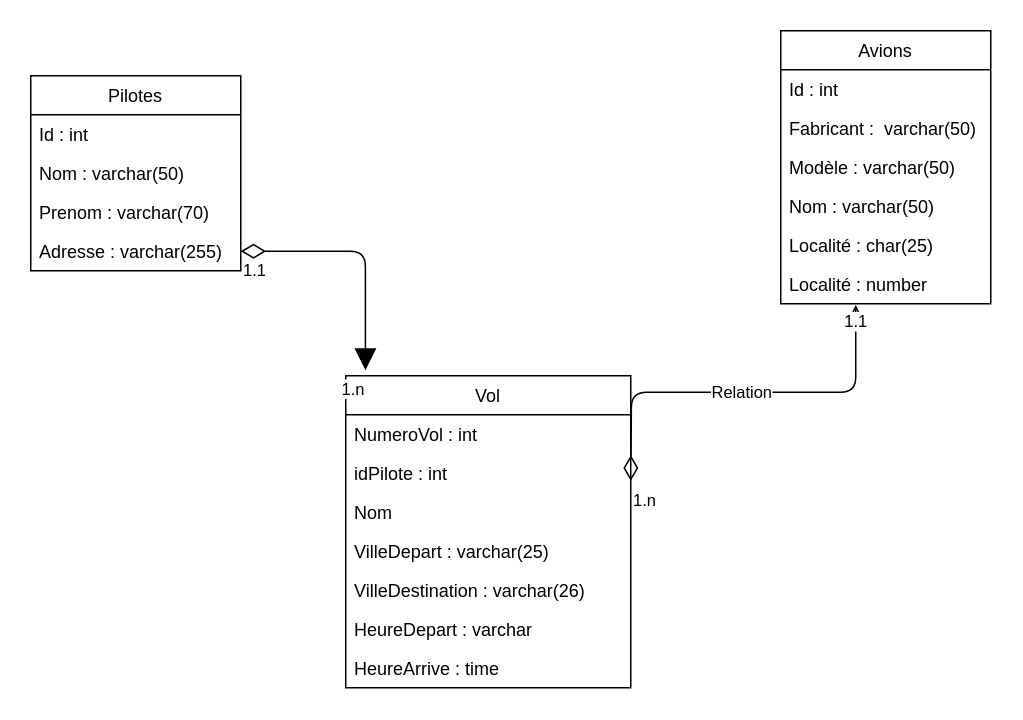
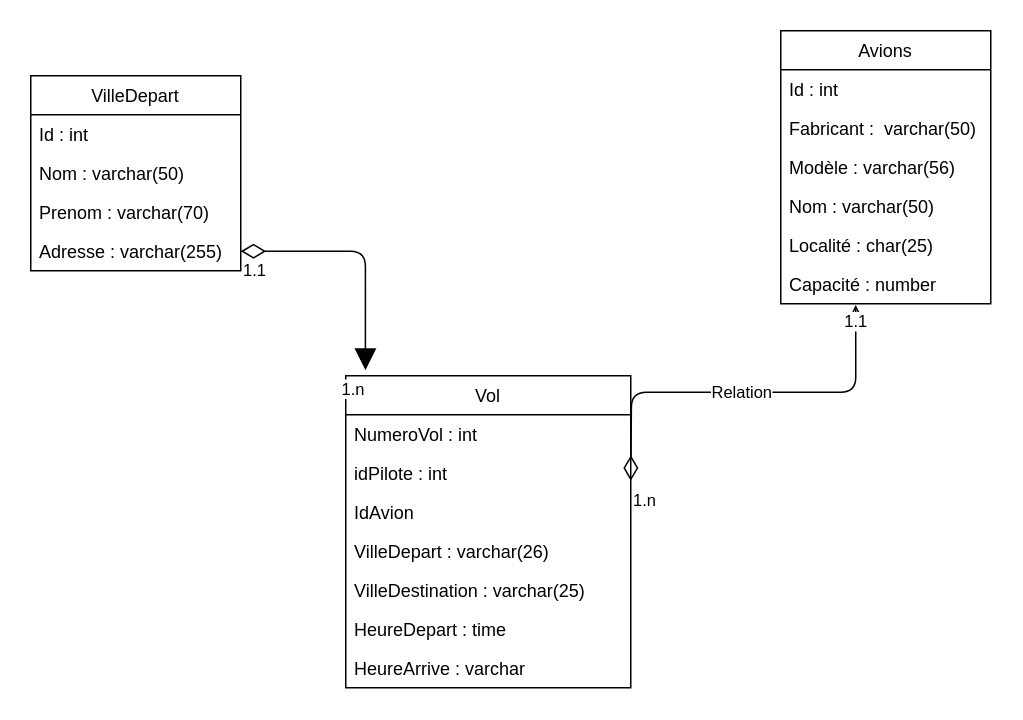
- <mxCell id="2" value="Pilotes" style="swimlane;fontStyle=0;childLayout=stackLayout;horizontal=1;startSize=26;fillColor=none;horizontalStack=0;resizeParent=1;resizeParentMax=0;resizeLast=0;collapsible=1;marginBottom=0;" vertex="1" parent="1"><mxGeometry x="20" y="50" width="140" height="130" as="geometry" /></mxCell>
+ <mxCell id="2" value="VilleDepart" style="swimlane;fontStyle=0;childLayout=stackLayout;horizontal=1;startSize=26;fillColor=none;horizontalStack=0;resizeParent=1;resizeParentMax=0;resizeLast=0;collapsible=1;marginBottom=0;" vertex="1" parent="1"><mxGeometry x="20" y="50" width="140" height="130" as="geometry" /></mxCell>
- <mxCell id="10" value="Modèle : varchar(50)" style="text;strokeColor=none;fillColor=none;align=left;verticalAlign=top;spacingLeft=4;spacingRight=4;overflow=hidden;rotatable=0;points=[[0,0.5],[1,0.5]];portConstraint=eastwest;" vertex="1" parent="7"><mxGeometry y="78" width="140" height="26" as="geometry" /></mxCell>
+ <mxCell id="10" value="Modèle : varchar(56)" style="text;strokeColor=none;fillColor=none;align=left;verticalAlign=top;spacingLeft=4;spacingRight=4;overflow=hidden;rotatable=0;points=[[0,0.5],[1,0.5]];portConstraint=eastwest;" vertex="1" parent="7"><mxGeometry y="78" width="140" height="26" as="geometry" /></mxCell>
- <mxCell id="13" value="Localité : number" style="text;strokeColor=none;fillColor=none;align=left;verticalAlign=top;spacingLeft=4;spacingRight=4;overflow=hidden;rotatable=0;points=[[0,0.5],[1,0.5]];portConstraint=eastwest;" vertex="1" parent="7"><mxGeometry y="156" width="140" height="26" as="geometry" /></mxCell>
+ <mxCell id="13" value="Capacité : number" style="text;strokeColor=none;fillColor=none;align=left;verticalAlign=top;spacingLeft=4;spacingRight=4;overflow=hidden;rotatable=0;points=[[0,0.5],[1,0.5]];portConstraint=eastwest;" vertex="1" parent="7"><mxGeometry y="156" width="140" height="26" as="geometry" /></mxCell>
- <mxCell id="17" value="Nom" style="text;strokeColor=none;fillColor=none;align=left;verticalAlign=top;spacingLeft=4;spacingRight=4;overflow=hidden;rotatable=0;points=[[0,0.5],[1,0.5]];portConstraint=eastwest;" vertex="1" parent="14"><mxGeometry y="78" width="190" height="26" as="geometry" /></mxCell>
+ <mxCell id="17" value="IdAvion" style="text;strokeColor=none;fillColor=none;align=left;verticalAlign=top;spacingLeft=4;spacingRight=4;overflow=hidden;rotatable=0;points=[[0,0.5],[1,0.5]];portConstraint=eastwest;" vertex="1" parent="14"><mxGeometry y="78" width="190" height="26" as="geometry" /></mxCell>
- <mxCell id="18" value="VilleDepart : varchar(25)" style="text;strokeColor=none;fillColor=none;align=left;verticalAlign=top;spacingLeft=4;spacingRight=4;overflow=hidden;rotatable=0;points=[[0,0.5],[1,0.5]];portConstraint=eastwest;" vertex="1" parent="14"><mxGeometry y="104" width="190" height="26" as="geometry" /></mxCell>
+ <mxCell id="18" value="VilleDepart : varchar(26)" style="text;strokeColor=none;fillColor=none;align=left;verticalAlign=top;spacingLeft=4;spacingRight=4;overflow=hidden;rotatable=0;points=[[0,0.5],[1,0.5]];portConstraint=eastwest;" vertex="1" parent="14"><mxGeometry y="104" width="190" height="26" as="geometry" /></mxCell>
- <mxCell id="19" value="VilleDestination : varchar(26)" style="text;strokeColor=none;fillColor=none;align=left;verticalAlign=top;spacingLeft=4;spacingRight=4;overflow=hidden;rotatable=0;points=[[0,0.5],[1,0.5]];portConstraint=eastwest;" vertex="1" parent="14"><mxGeometry y="130" width="190" height="26" as="geometry" /></mxCell>
+ <mxCell id="19" value="VilleDestination : varchar(25)" style="text;strokeColor=none;fillColor=none;align=left;verticalAlign=top;spacingLeft=4;spacingRight=4;overflow=hidden;rotatable=0;points=[[0,0.5],[1,0.5]];portConstraint=eastwest;" vertex="1" parent="14"><mxGeometry y="130" width="190" height="26" as="geometry" /></mxCell>
- <mxCell id="20" value="HeureDepart : varchar" style="text;strokeColor=none;fillColor=none;align=left;verticalAlign=top;spacingLeft=4;spacingRight=4;overflow=hidden;rotatable=0;points=[[0,0.5],[1,0.5]];portConstraint=eastwest;" vertex="1" parent="14"><mxGeometry y="156" width="190" height="26" as="geometry" /></mxCell>
+ <mxCell id="20" value="HeureDepart : time" style="text;strokeColor=none;fillColor=none;align=left;verticalAlign=top;spacingLeft=4;spacingRight=4;overflow=hidden;rotatable=0;points=[[0,0.5],[1,0.5]];portConstraint=eastwest;" vertex="1" parent="14"><mxGeometry y="156" width="190" height="26" as="geometry" /></mxCell>
- <mxCell id="21" value="HeureArrive : time" style="text;strokeColor=none;fillColor=none;align=left;verticalAlign=top;spacingLeft=4;spacingRight=4;overflow=hidden;rotatable=0;points=[[0,0.5],[1,0.5]];portConstraint=eastwest;" vertex="1" parent="14"><mxGeometry y="182" width="190" height="26" as="geometry" /></mxCell>
+ <mxCell id="21" value="HeureArrive : varchar" style="text;strokeColor=none;fillColor=none;align=left;verticalAlign=top;spacingLeft=4;spacingRight=4;overflow=hidden;rotatable=0;points=[[0,0.5],[1,0.5]];portConstraint=eastwest;" vertex="1" parent="14"><mxGeometry y="182" width="190" height="26" as="geometry" /></mxCell>
